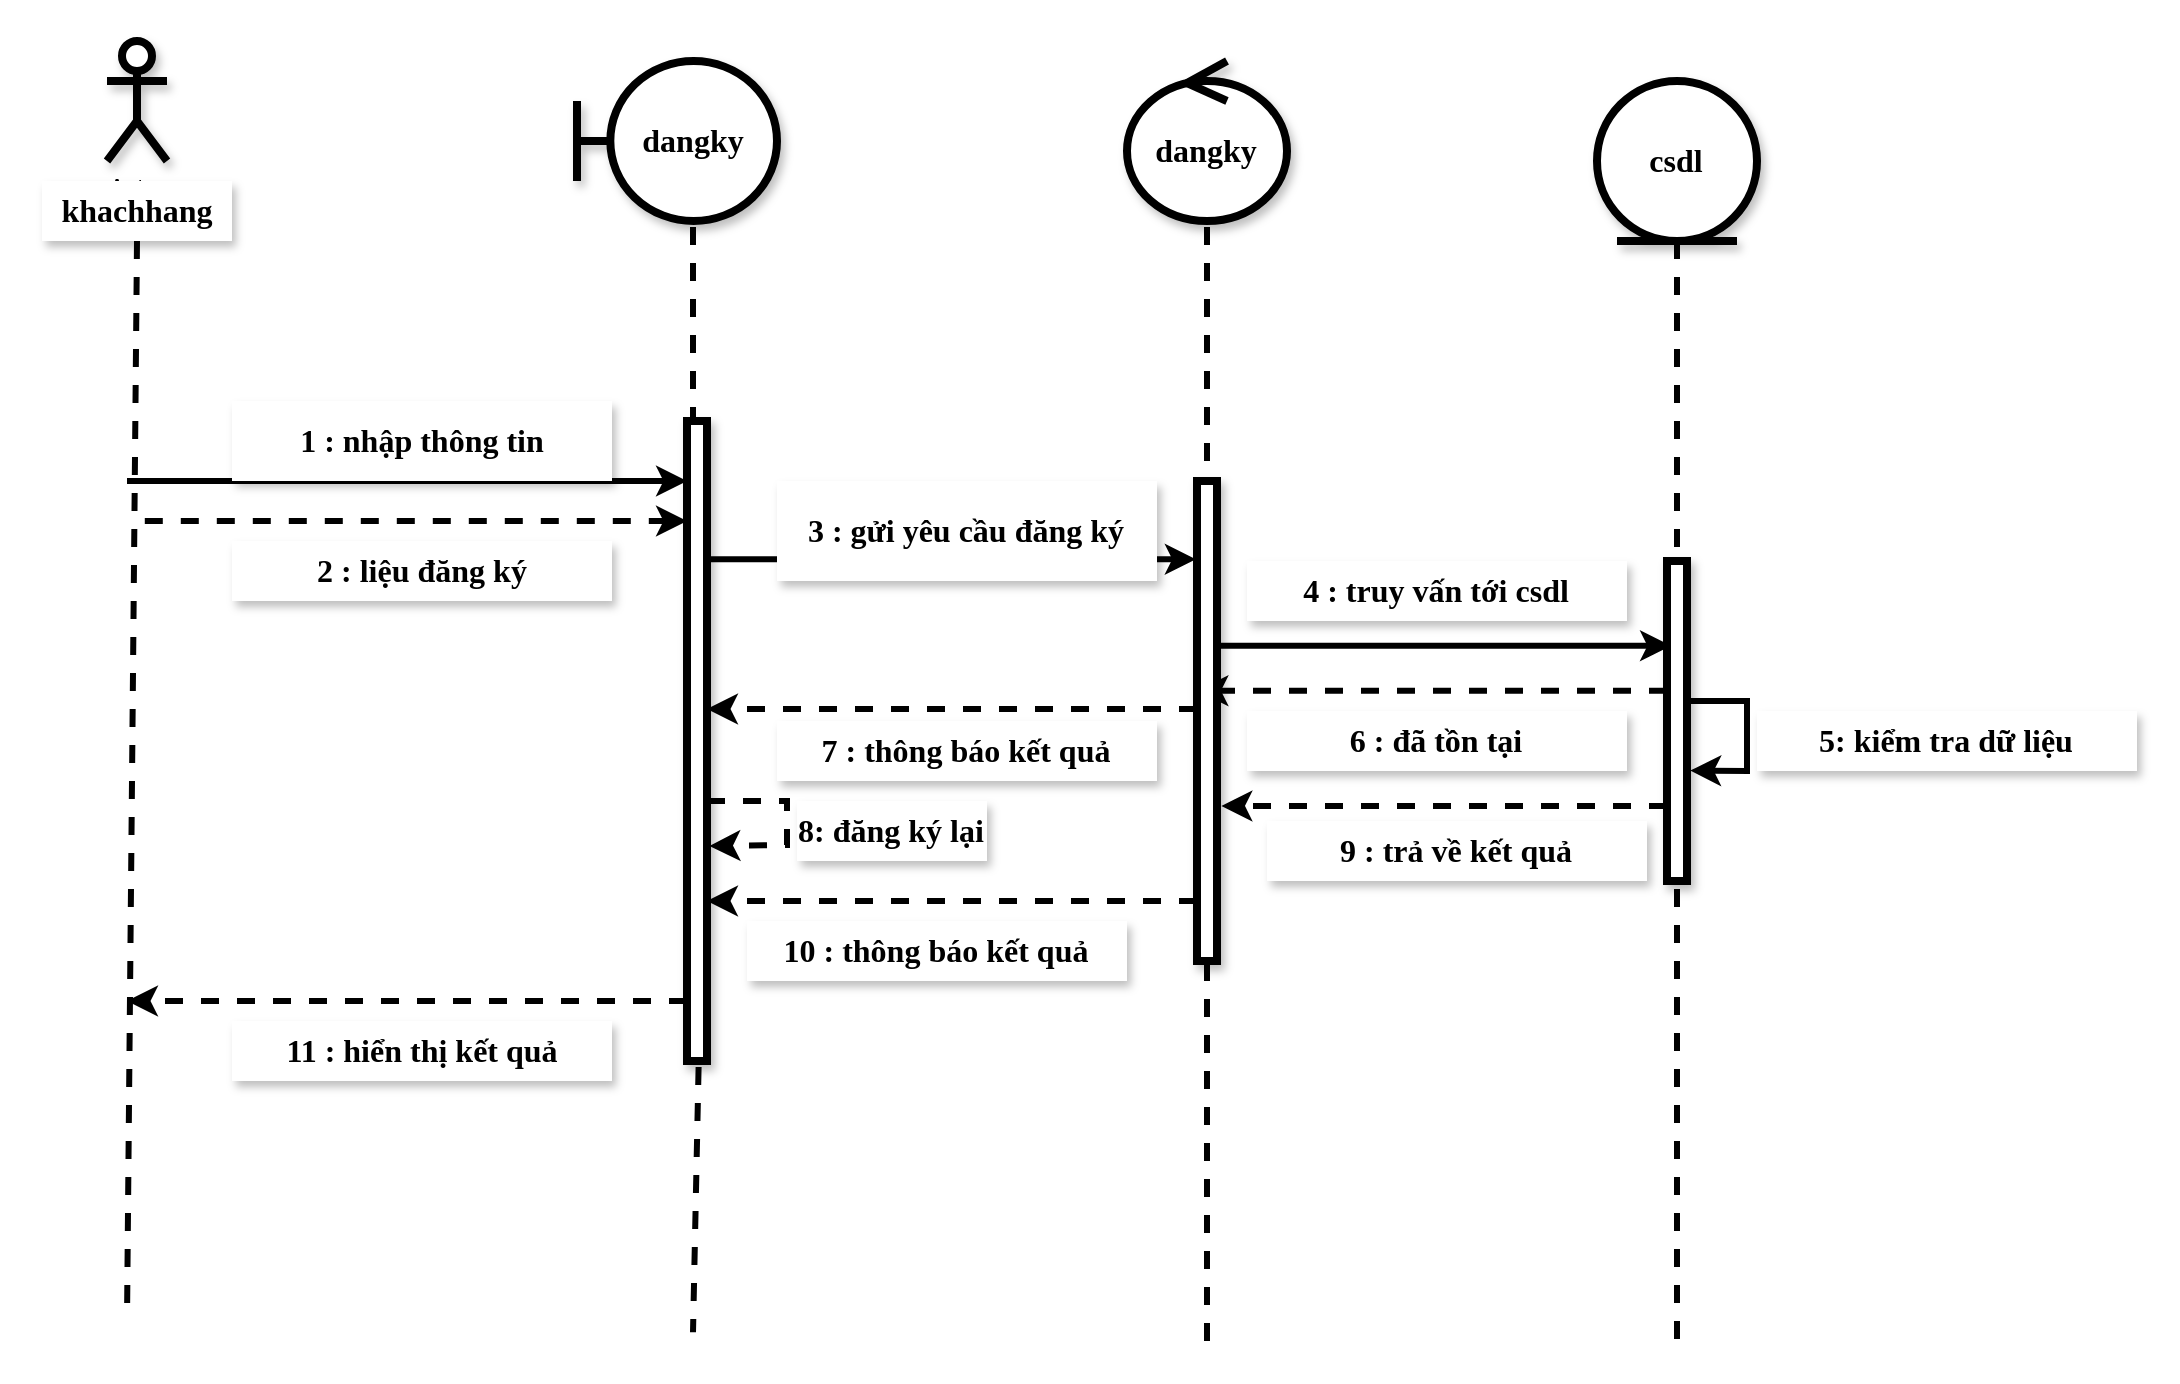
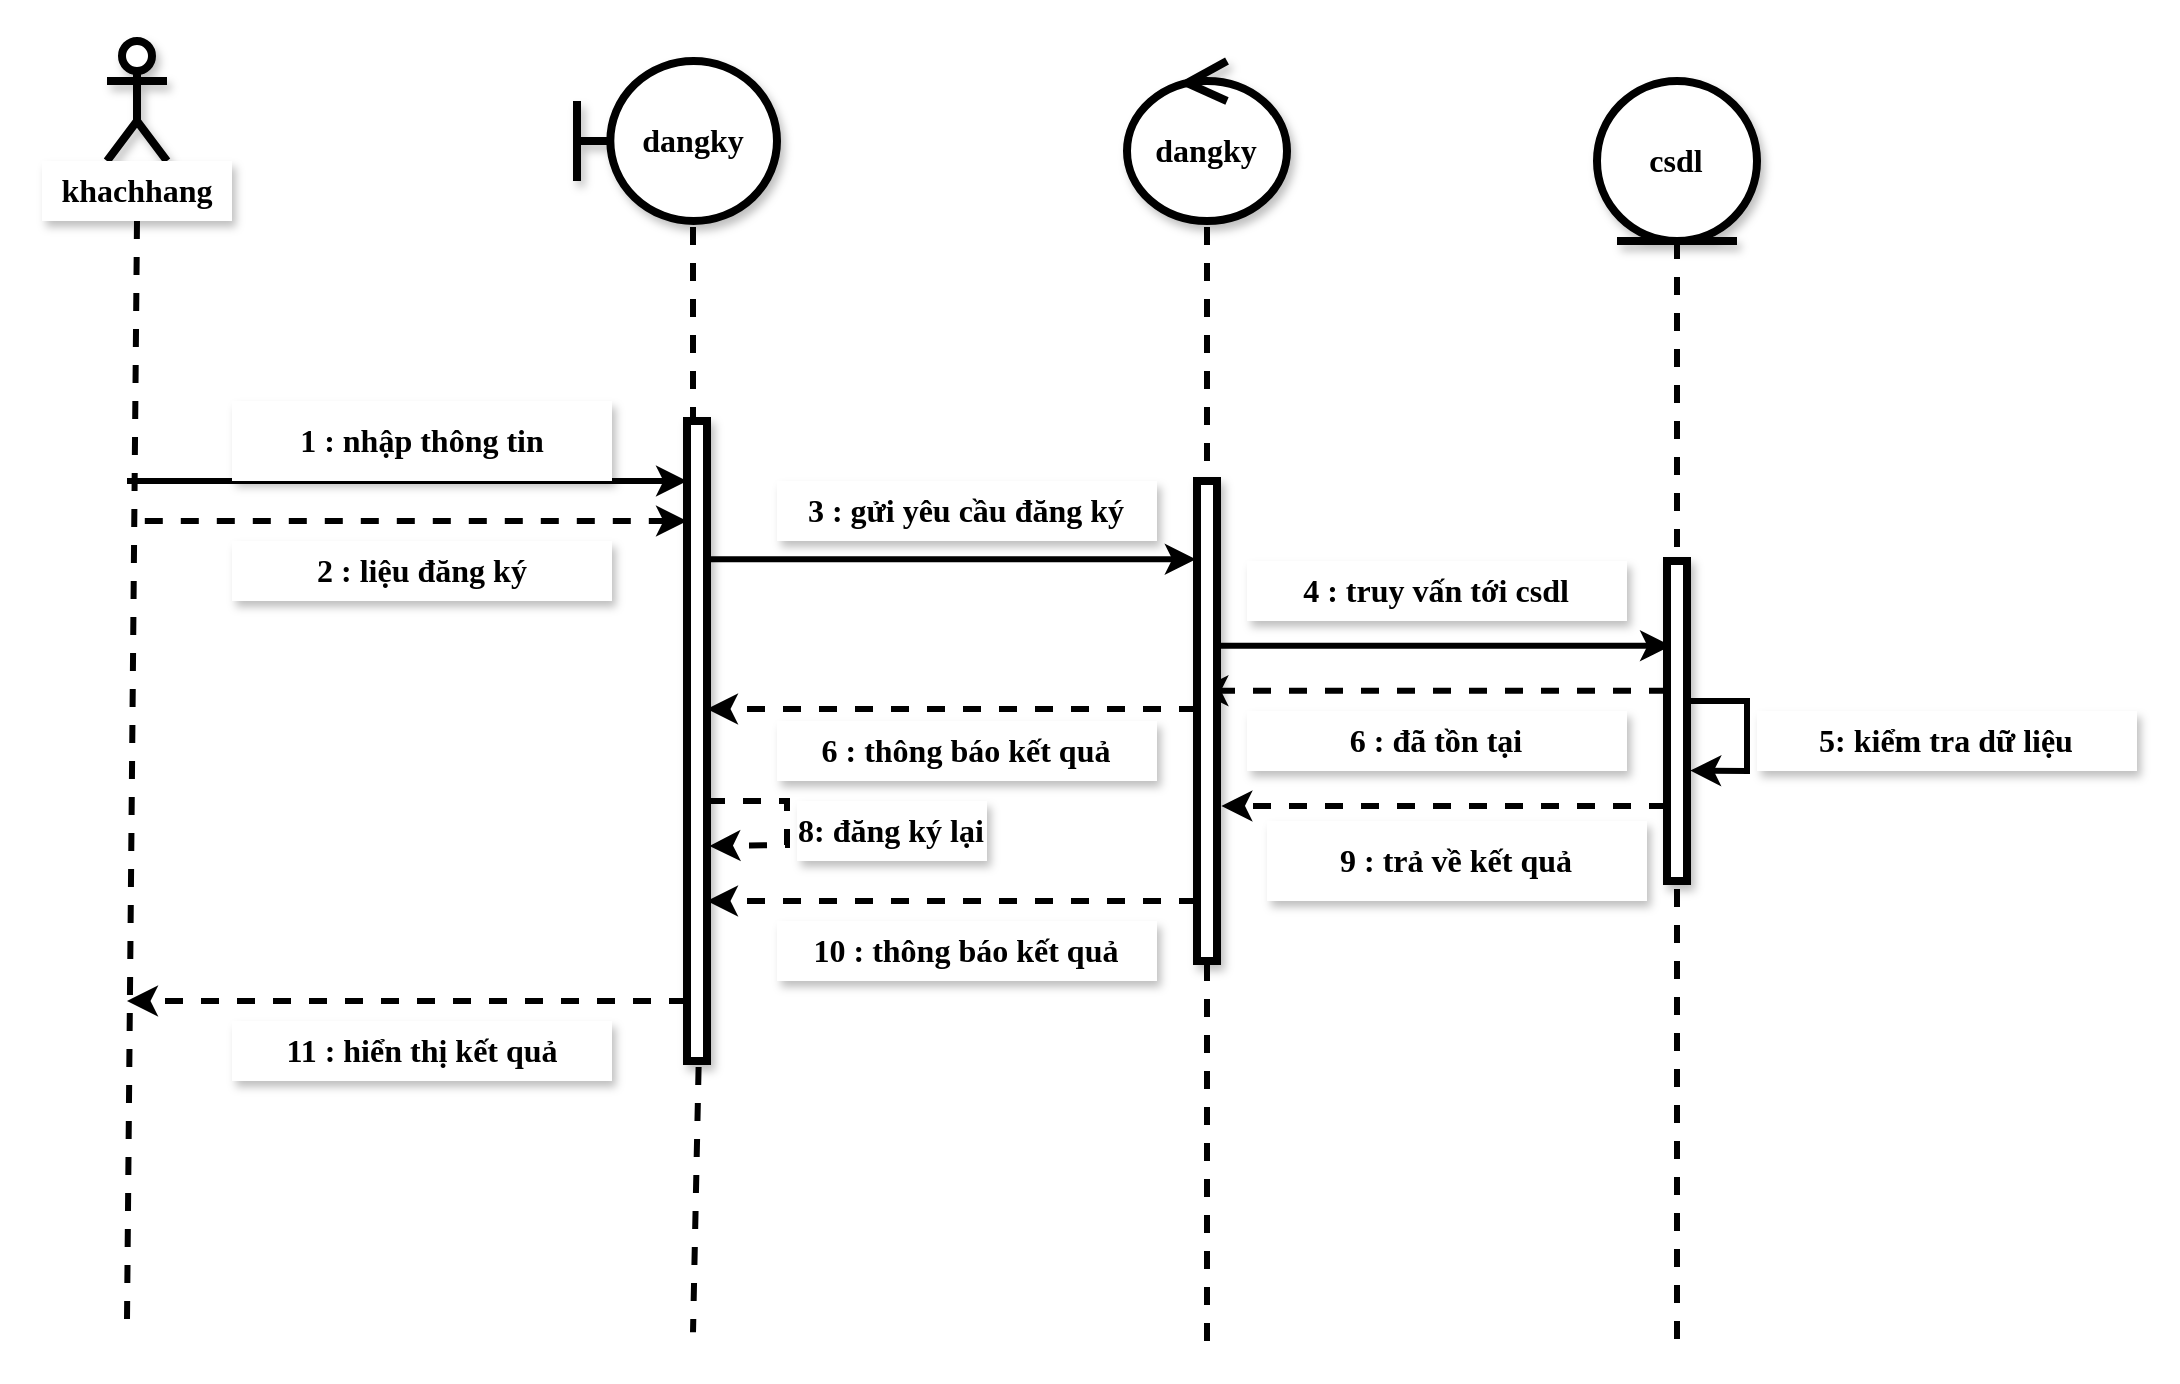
- <mxCell id="5" value="khachhang" style="text;html=1;strokeColor=none;fillColor=default;align=center;verticalAlign=middle;whiteSpace=wrap;rounded=0;shadow=1;fontSize=16;fontFamily=Times New Roman;fontStyle=1" vertex="1" parent="1"><mxGeometry x="20.5" y="90" width="95" height="30" as="geometry" /></mxCell>
+ <mxCell id="5" value="khachhang" style="text;html=1;strokeColor=none;fillColor=default;align=center;verticalAlign=middle;whiteSpace=wrap;rounded=0;shadow=1;fontSize=16;fontFamily=Times New Roman;fontStyle=1" vertex="1" parent="1"><mxGeometry x="20.5" y="80" width="95" height="30" as="geometry" /></mxCell>
- <mxCell id="28" value="3 : gửi yêu cầu đăng ký" style="text;html=1;strokeColor=none;fillColor=default;align=center;verticalAlign=middle;whiteSpace=wrap;rounded=0;shadow=1;fontSize=16;fontFamily=Times New Roman;fontStyle=1" vertex="1" parent="1"><mxGeometry x="388" y="240" width="190" height="50" as="geometry" /></mxCell>
+ <mxCell id="28" value="3 : gửi yêu cầu đăng ký" style="text;html=1;strokeColor=none;fillColor=default;align=center;verticalAlign=middle;whiteSpace=wrap;rounded=0;shadow=1;fontSize=16;fontFamily=Times New Roman;fontStyle=1" vertex="1" parent="1"><mxGeometry x="388" y="240" width="190" height="30" as="geometry" /></mxCell>
- <mxCell id="36" value="7 : thông báo kết quả" style="text;html=1;strokeColor=none;fillColor=default;align=center;verticalAlign=middle;whiteSpace=wrap;rounded=0;shadow=1;fontSize=16;fontFamily=Times New Roman;fontStyle=1" vertex="1" parent="1"><mxGeometry x="388" y="360" width="190" height="30" as="geometry" /></mxCell>
+ <mxCell id="36" value="6 : thông báo kết quả" style="text;html=1;strokeColor=none;fillColor=default;align=center;verticalAlign=middle;whiteSpace=wrap;rounded=0;shadow=1;fontSize=16;fontFamily=Times New Roman;fontStyle=1" vertex="1" parent="1"><mxGeometry x="388" y="360" width="190" height="30" as="geometry" /></mxCell>
- <mxCell id="30" value="9 : trả về kết quả" style="text;html=1;strokeColor=none;fillColor=default;align=center;verticalAlign=middle;whiteSpace=wrap;rounded=0;shadow=1;fontSize=16;fontFamily=Times New Roman;fontStyle=1" vertex="1" parent="1"><mxGeometry x="633" y="410" width="190" height="30" as="geometry" /></mxCell>
+ <mxCell id="30" value="9 : trả về kết quả" style="text;html=1;strokeColor=none;fillColor=default;align=center;verticalAlign=middle;whiteSpace=wrap;rounded=0;shadow=1;fontSize=16;fontFamily=Times New Roman;fontStyle=1" vertex="1" parent="1"><mxGeometry x="633" y="410" width="190" height="40" as="geometry" /></mxCell>
- <mxCell id="31" value="10 : thông báo kết quả" style="text;html=1;strokeColor=none;fillColor=default;align=center;verticalAlign=middle;whiteSpace=wrap;rounded=0;shadow=1;fontSize=16;fontFamily=Times New Roman;fontStyle=1" vertex="1" parent="1"><mxGeometry x="373" y="460" width="190" height="30" as="geometry" /></mxCell>
+ <mxCell id="31" value="10 : thông báo kết quả" style="text;html=1;strokeColor=none;fillColor=default;align=center;verticalAlign=middle;whiteSpace=wrap;rounded=0;shadow=1;fontSize=16;fontFamily=Times New Roman;fontStyle=1" vertex="1" parent="1"><mxGeometry x="388" y="460" width="190" height="30" as="geometry" /></mxCell>
